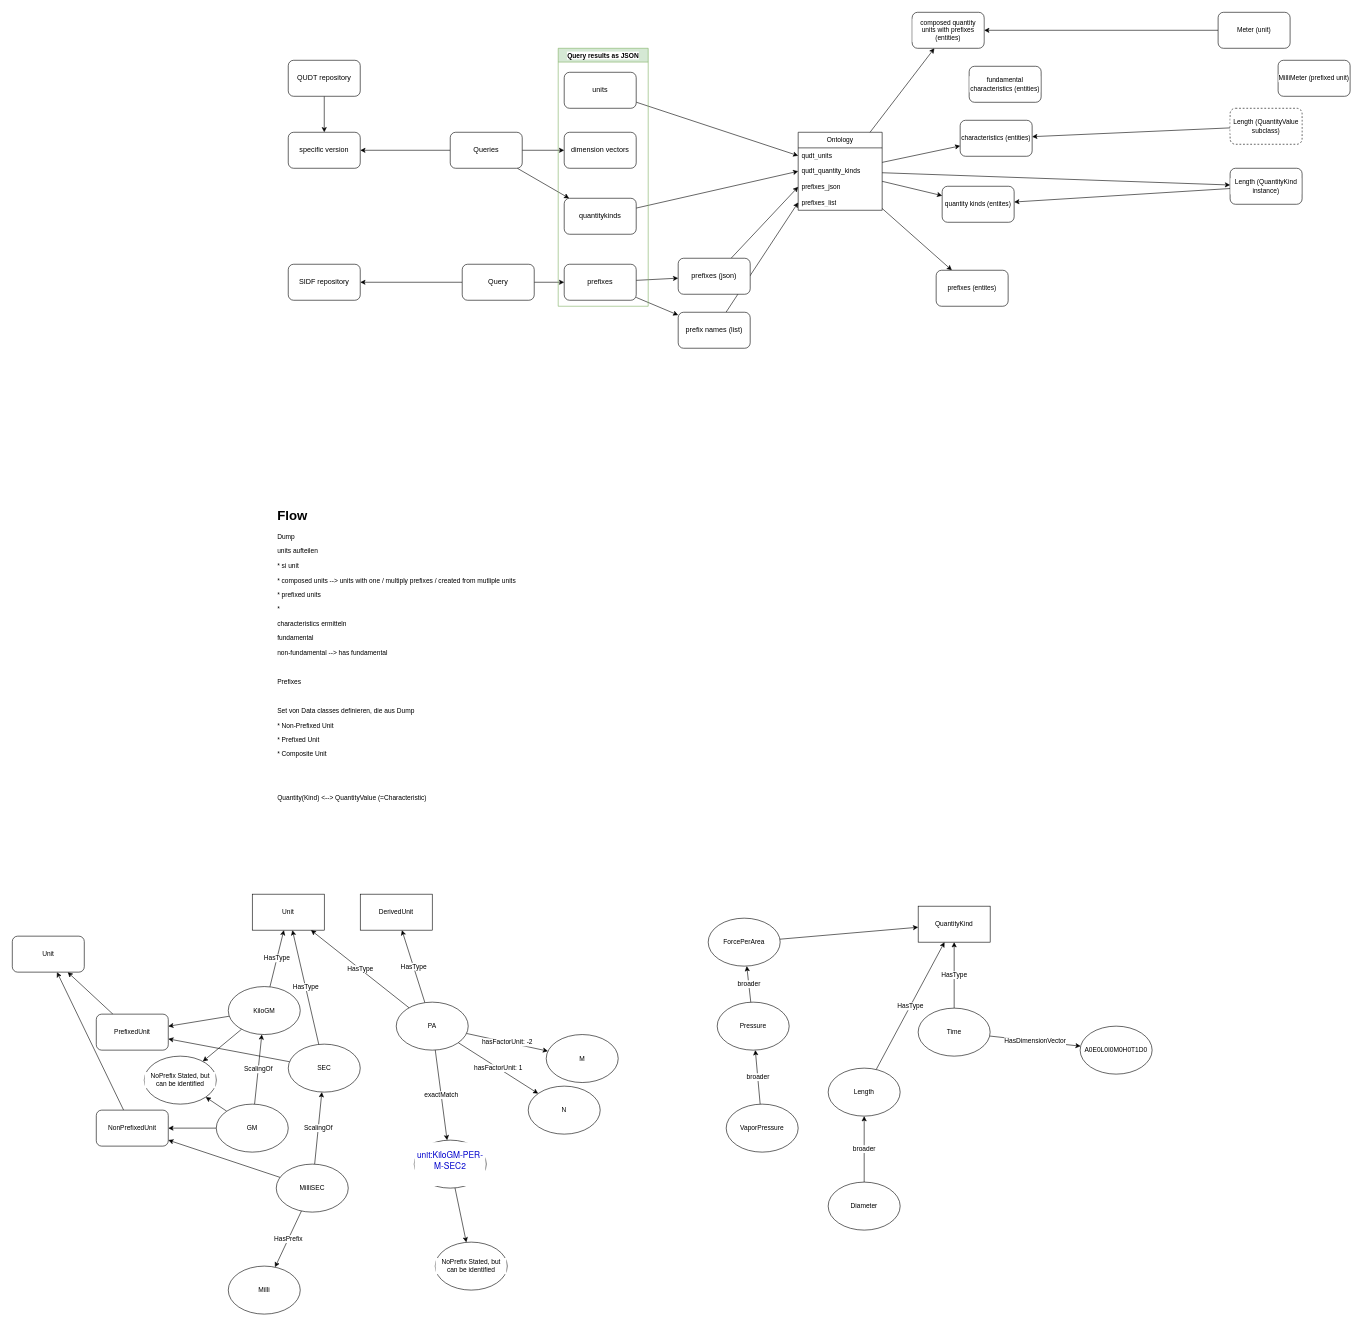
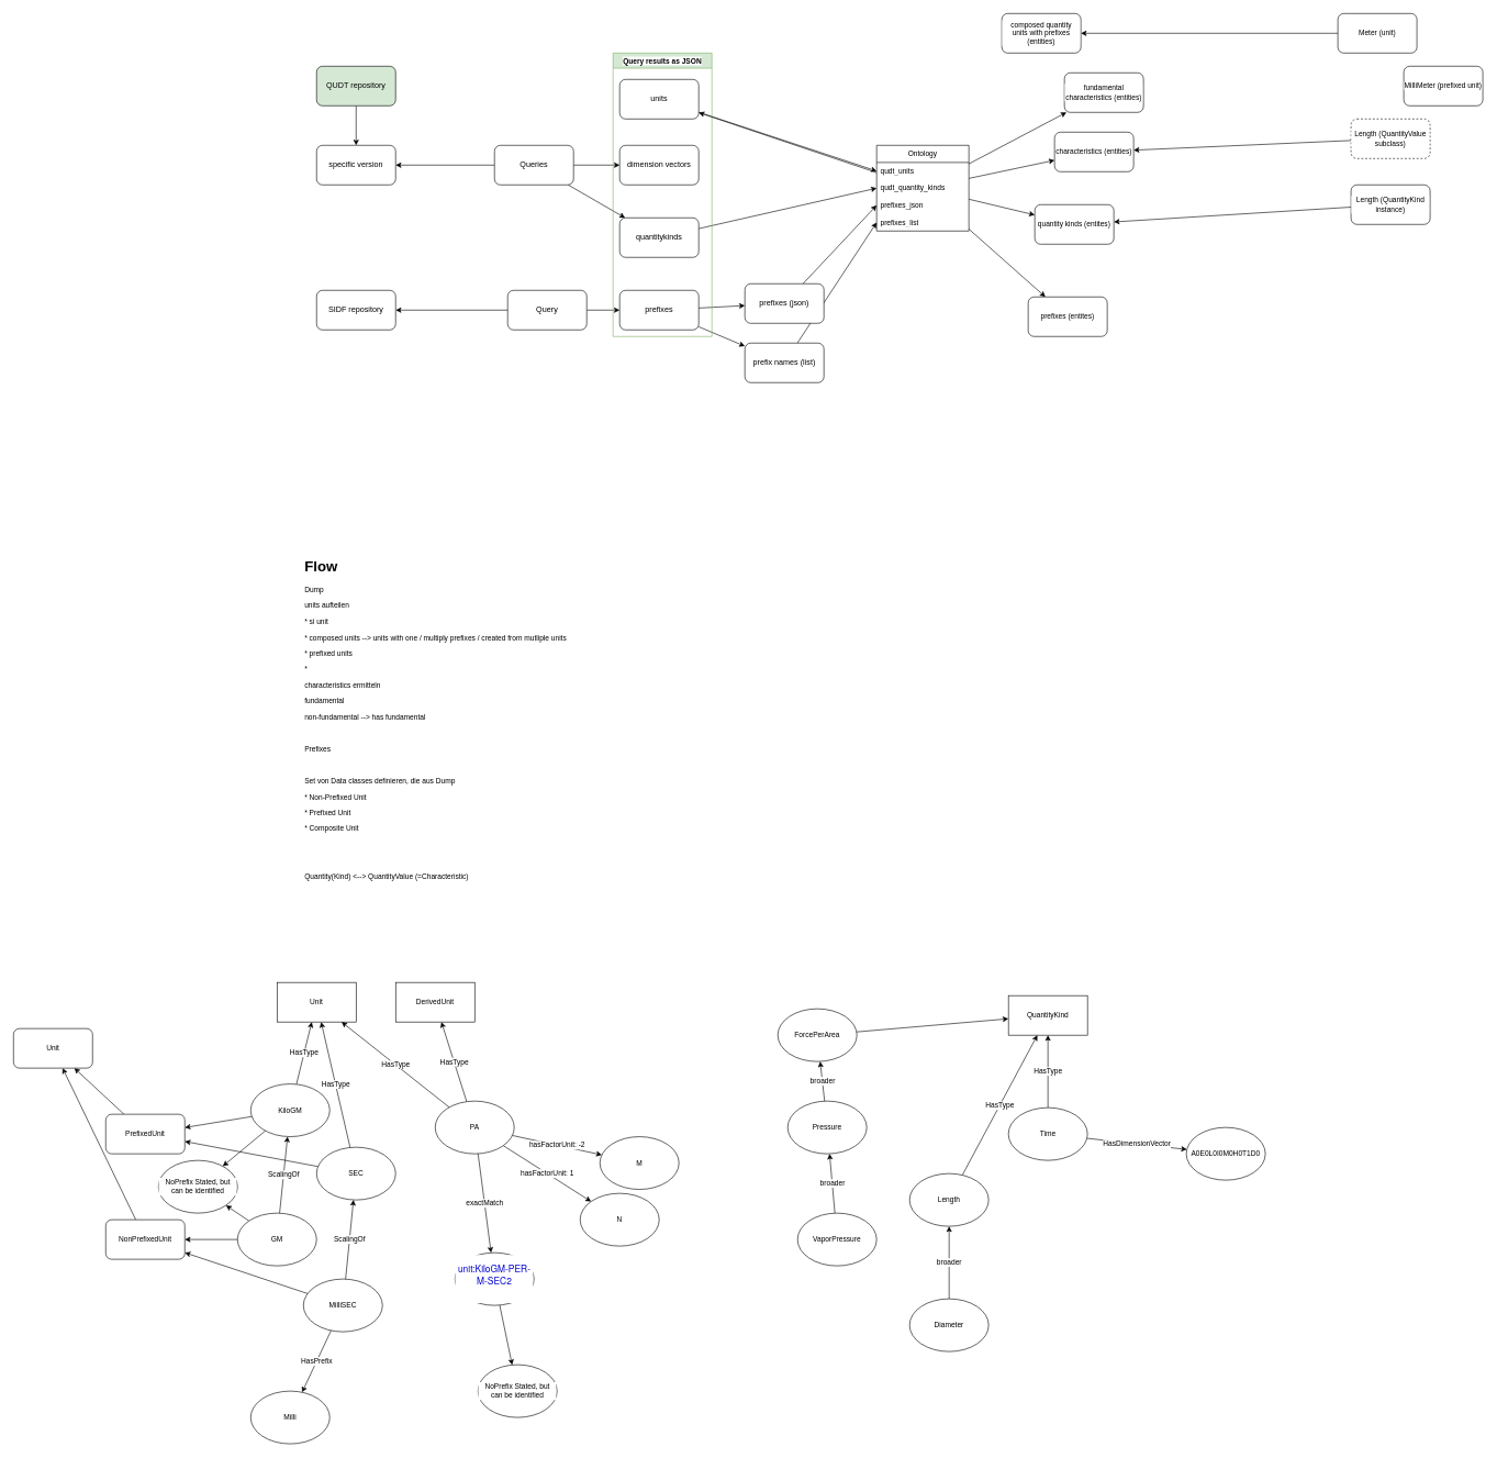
- <mxCell id="3" value="QUDT repository" style="rounded=1;whiteSpace=wrap;html=1;" parent="1" vertex="1"><mxGeometry x="480" y="100" width="120" height="60" as="geometry" /></mxCell>
+ <mxCell id="3" value="QUDT repository" style="rounded=1;whiteSpace=wrap;html=1;fillColor=#d5e8d4;" parent="1" vertex="1"><mxGeometry x="480" y="100" width="120" height="60" as="geometry" /></mxCell>
- <mxCell id="27" style="edgeStyle=none;rounded=0;orthogonalLoop=1;jettySize=auto;html=1;strokeColor=default;align=center;verticalAlign=middle;fontFamily=Helvetica;fontSize=11;fontColor=default;labelBackgroundColor=default;endArrow=classic;" parent="1" source="31" target="40" edge="1"><mxGeometry relative="1" as="geometry" /></mxCell>
+ <mxCell id="27" style="edgeStyle=none;rounded=0;orthogonalLoop=1;jettySize=auto;html=1;strokeColor=default;align=center;verticalAlign=middle;fontFamily=Helvetica;fontSize=11;fontColor=default;labelBackgroundColor=default;endArrow=classic;" parent="1" source="31" target="10" edge="1"><mxGeometry relative="1" as="geometry" /></mxCell>
- <mxCell id="28" style="edgeStyle=none;rounded=0;orthogonalLoop=1;jettySize=auto;html=1;strokeColor=default;align=center;verticalAlign=middle;fontFamily=Helvetica;fontSize=11;fontColor=default;labelBackgroundColor=default;endArrow=classic;" parent="1" source="31" target="44" edge="1"><mxGeometry relative="1" as="geometry" /></mxCell>
+ <mxCell id="28" style="edgeStyle=none;rounded=0;orthogonalLoop=1;jettySize=auto;html=1;strokeColor=default;align=center;verticalAlign=middle;fontFamily=Helvetica;fontSize=11;fontColor=default;labelBackgroundColor=default;endArrow=classic;" parent="1" source="31" target="39" edge="1"><mxGeometry relative="1" as="geometry" /></mxCell>
